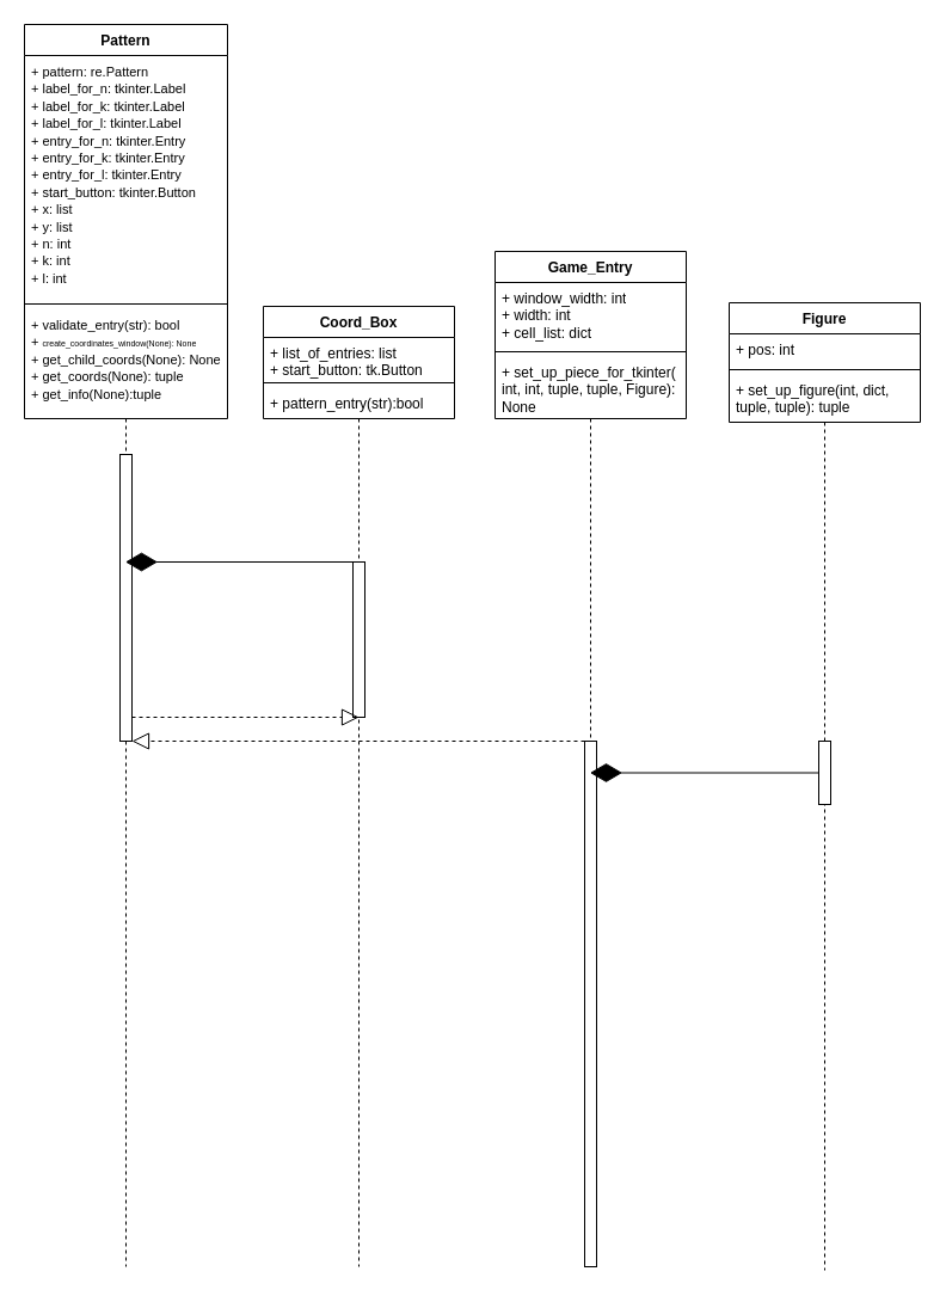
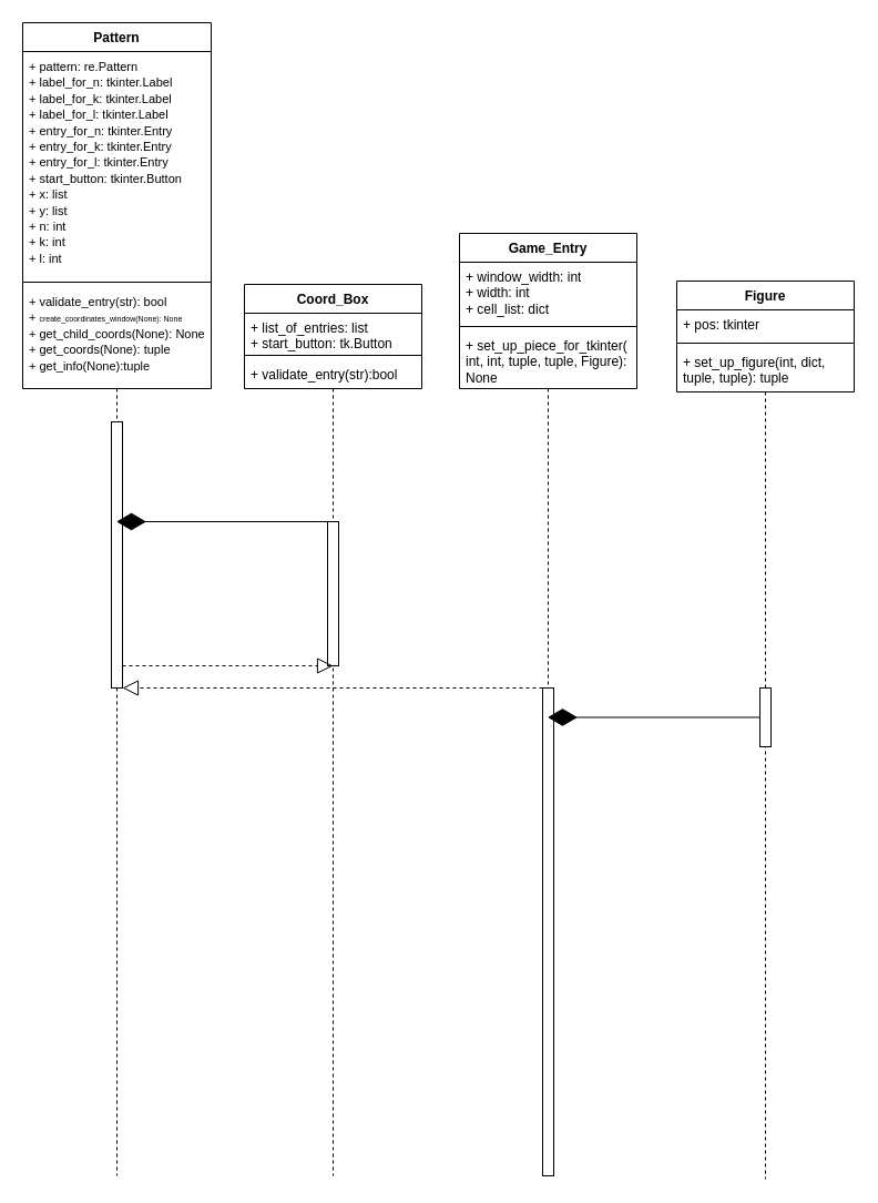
- <mxCell id="15" value="+ pos: int" style="text;strokeColor=none;fillColor=none;align=left;verticalAlign=top;spacingLeft=4;spacingRight=4;overflow=hidden;rotatable=0;points=[[0,0.5],[1,0.5]];portConstraint=eastwest;whiteSpace=wrap;html=1;" vertex="1" parent="14"><mxGeometry y="26" width="160" height="26" as="geometry" /></mxCell>
+ <mxCell id="15" value="+ pos: tkinter" style="text;strokeColor=none;fillColor=none;align=left;verticalAlign=top;spacingLeft=4;spacingRight=4;overflow=hidden;rotatable=0;points=[[0,0.5],[1,0.5]];portConstraint=eastwest;whiteSpace=wrap;html=1;" vertex="1" parent="14"><mxGeometry y="26" width="160" height="26" as="geometry" /></mxCell>
- <mxCell id="9" value="+ pattern_entry(str):bool" style="text;strokeColor=none;fillColor=none;align=left;verticalAlign=top;spacingLeft=4;spacingRight=4;overflow=hidden;rotatable=0;points=[[0,0.5],[1,0.5]];portConstraint=eastwest;whiteSpace=wrap;html=1;" vertex="1" parent="6"><mxGeometry y="68" width="160" height="26" as="geometry" /></mxCell>
+ <mxCell id="9" value="+ validate_entry(str):bool" style="text;strokeColor=none;fillColor=none;align=left;verticalAlign=top;spacingLeft=4;spacingRight=4;overflow=hidden;rotatable=0;points=[[0,0.5],[1,0.5]];portConstraint=eastwest;whiteSpace=wrap;html=1;" vertex="1" parent="6"><mxGeometry y="68" width="160" height="26" as="geometry" /></mxCell>
